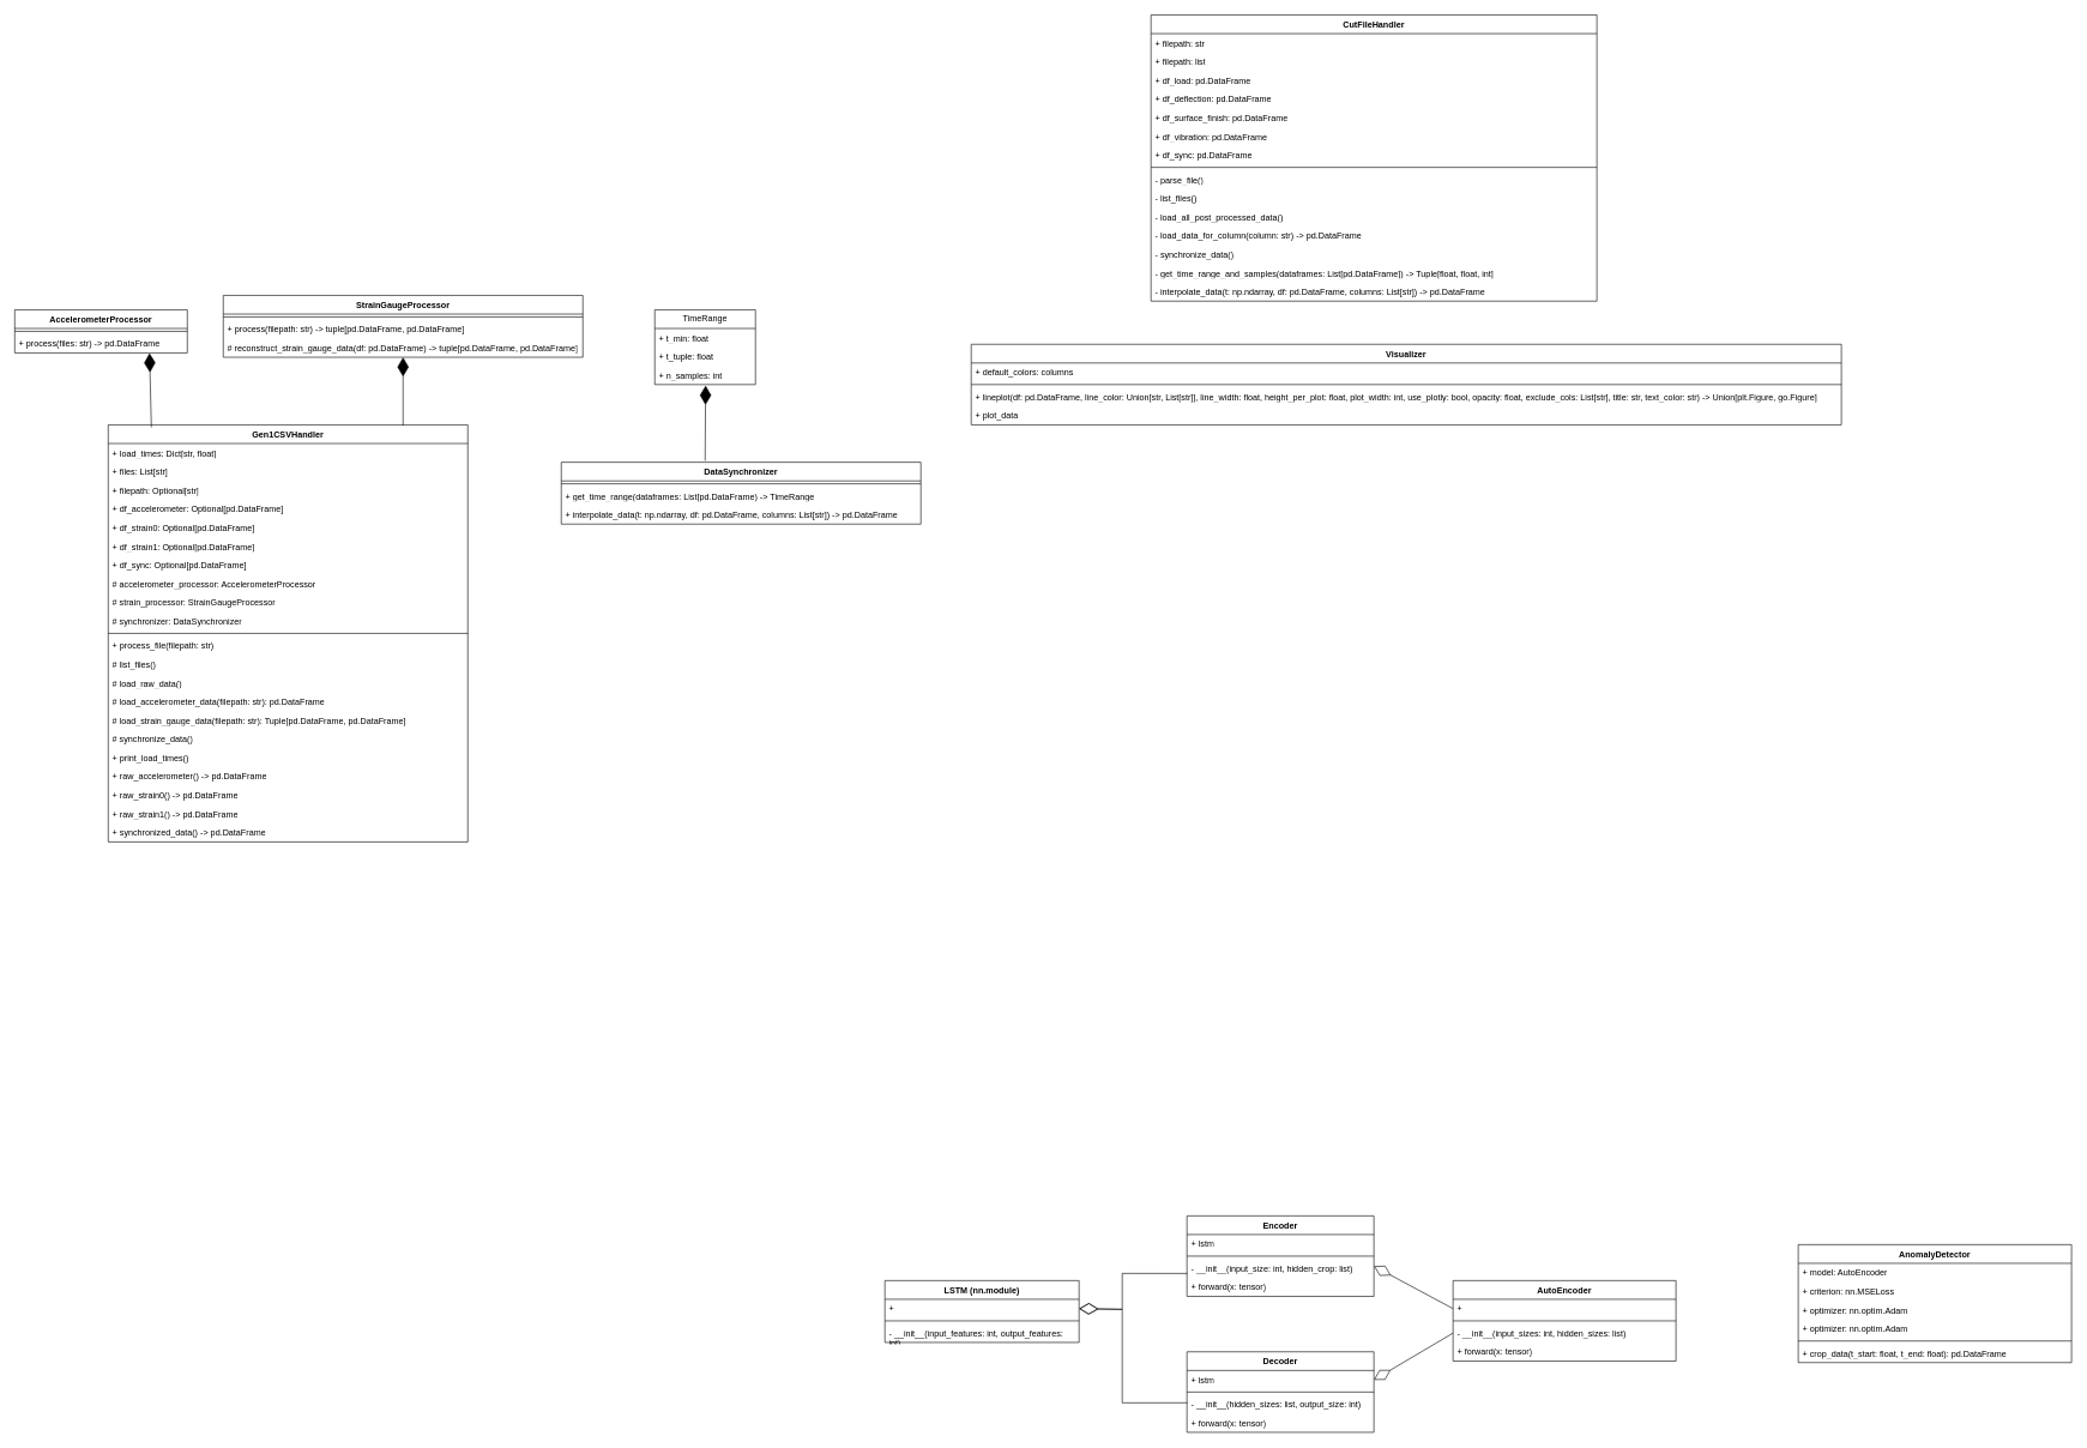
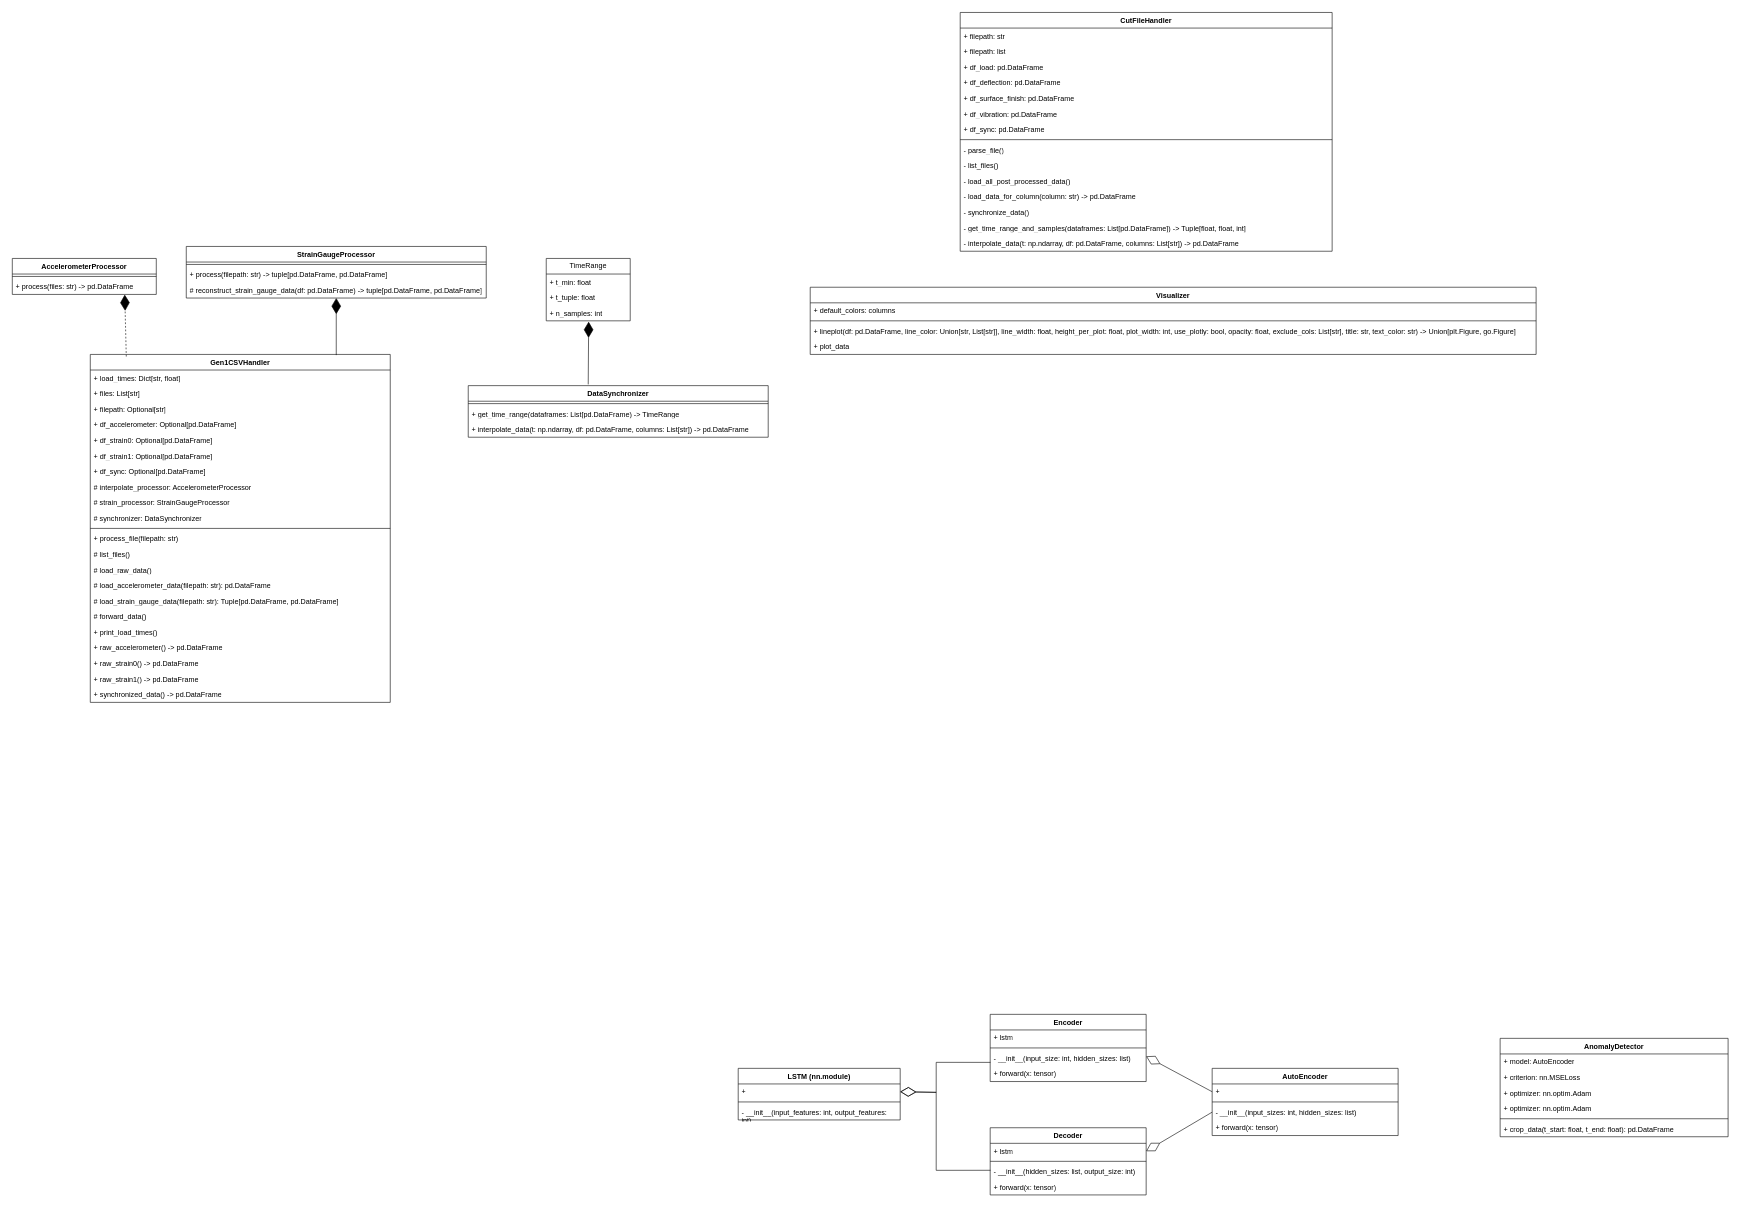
- <mxCell id="91" value="" style="endArrow=diamondThin;endFill=1;endSize=24;html=1;rounded=0;entryX=0.781;entryY=1.013;entryDx=0;entryDy=0;entryPerimeter=0;exitX=0.12;exitY=0.006;exitDx=0;exitDy=0;exitPerimeter=0;" edge="1" parent="1" source="2" target="78"><mxGeometry width="160" relative="1" as="geometry"><mxPoint x="340" y="680" as="sourcePoint" /><mxPoint x="500" y="680" as="targetPoint" /></mxGeometry></mxCell>
+ <mxCell id="91" value="" style="endArrow=diamondThin;endFill=1;endSize=24;html=1;rounded=0;entryX=0.781;entryY=1.013;entryDx=0;entryDy=0;entryPerimeter=0;exitX=0.12;exitY=0.006;exitDx=0;exitDy=0;exitPerimeter=0;dashed=1;" edge="1" parent="1" source="2" target="78"><mxGeometry width="160" relative="1" as="geometry"><mxPoint x="340" y="680" as="sourcePoint" /><mxPoint x="500" y="680" as="targetPoint" /></mxGeometry></mxCell>
- <mxCell id="10" value="# accelerometer_processor: AccelerometerProcessor" style="text;strokeColor=none;fillColor=none;align=left;verticalAlign=top;spacingLeft=4;spacingRight=4;overflow=hidden;rotatable=0;points=[[0,0.5],[1,0.5]];portConstraint=eastwest;whiteSpace=wrap;html=1;" vertex="1" parent="2"><mxGeometry y="208" width="500" height="26" as="geometry" /></mxCell>
+ <mxCell id="10" value="# interpolate_processor: AccelerometerProcessor" style="text;strokeColor=none;fillColor=none;align=left;verticalAlign=top;spacingLeft=4;spacingRight=4;overflow=hidden;rotatable=0;points=[[0,0.5],[1,0.5]];portConstraint=eastwest;whiteSpace=wrap;html=1;" vertex="1" parent="2"><mxGeometry y="208" width="500" height="26" as="geometry" /></mxCell>
- <mxCell id="19" value="# synchronize_data()" style="text;strokeColor=none;fillColor=none;align=left;verticalAlign=top;spacingLeft=4;spacingRight=4;overflow=hidden;rotatable=0;points=[[0,0.5],[1,0.5]];portConstraint=eastwest;whiteSpace=wrap;html=1;" parent="2" vertex="1"><mxGeometry y="424" width="500" height="26" as="geometry" /></mxCell>
+ <mxCell id="19" value="# forward_data()" style="text;strokeColor=none;fillColor=none;align=left;verticalAlign=top;spacingLeft=4;spacingRight=4;overflow=hidden;rotatable=0;points=[[0,0.5],[1,0.5]];portConstraint=eastwest;whiteSpace=wrap;html=1;" parent="2" vertex="1"><mxGeometry y="424" width="500" height="26" as="geometry" /></mxCell>
- <mxCell id="61" value="- __init__(input_size: int, hidden_crop: list)" style="text;strokeColor=none;fillColor=none;align=left;verticalAlign=top;spacingLeft=4;spacingRight=4;overflow=hidden;rotatable=0;points=[[0,0.5],[1,0.5]];portConstraint=eastwest;whiteSpace=wrap;html=1;" parent="58" vertex="1"><mxGeometry y="60" width="260" height="26" as="geometry" /></mxCell>
+ <mxCell id="61" value="- __init__(input_size: int, hidden_sizes: list)" style="text;strokeColor=none;fillColor=none;align=left;verticalAlign=top;spacingLeft=4;spacingRight=4;overflow=hidden;rotatable=0;points=[[0,0.5],[1,0.5]];portConstraint=eastwest;whiteSpace=wrap;html=1;" parent="58" vertex="1"><mxGeometry y="60" width="260" height="26" as="geometry" /></mxCell>
